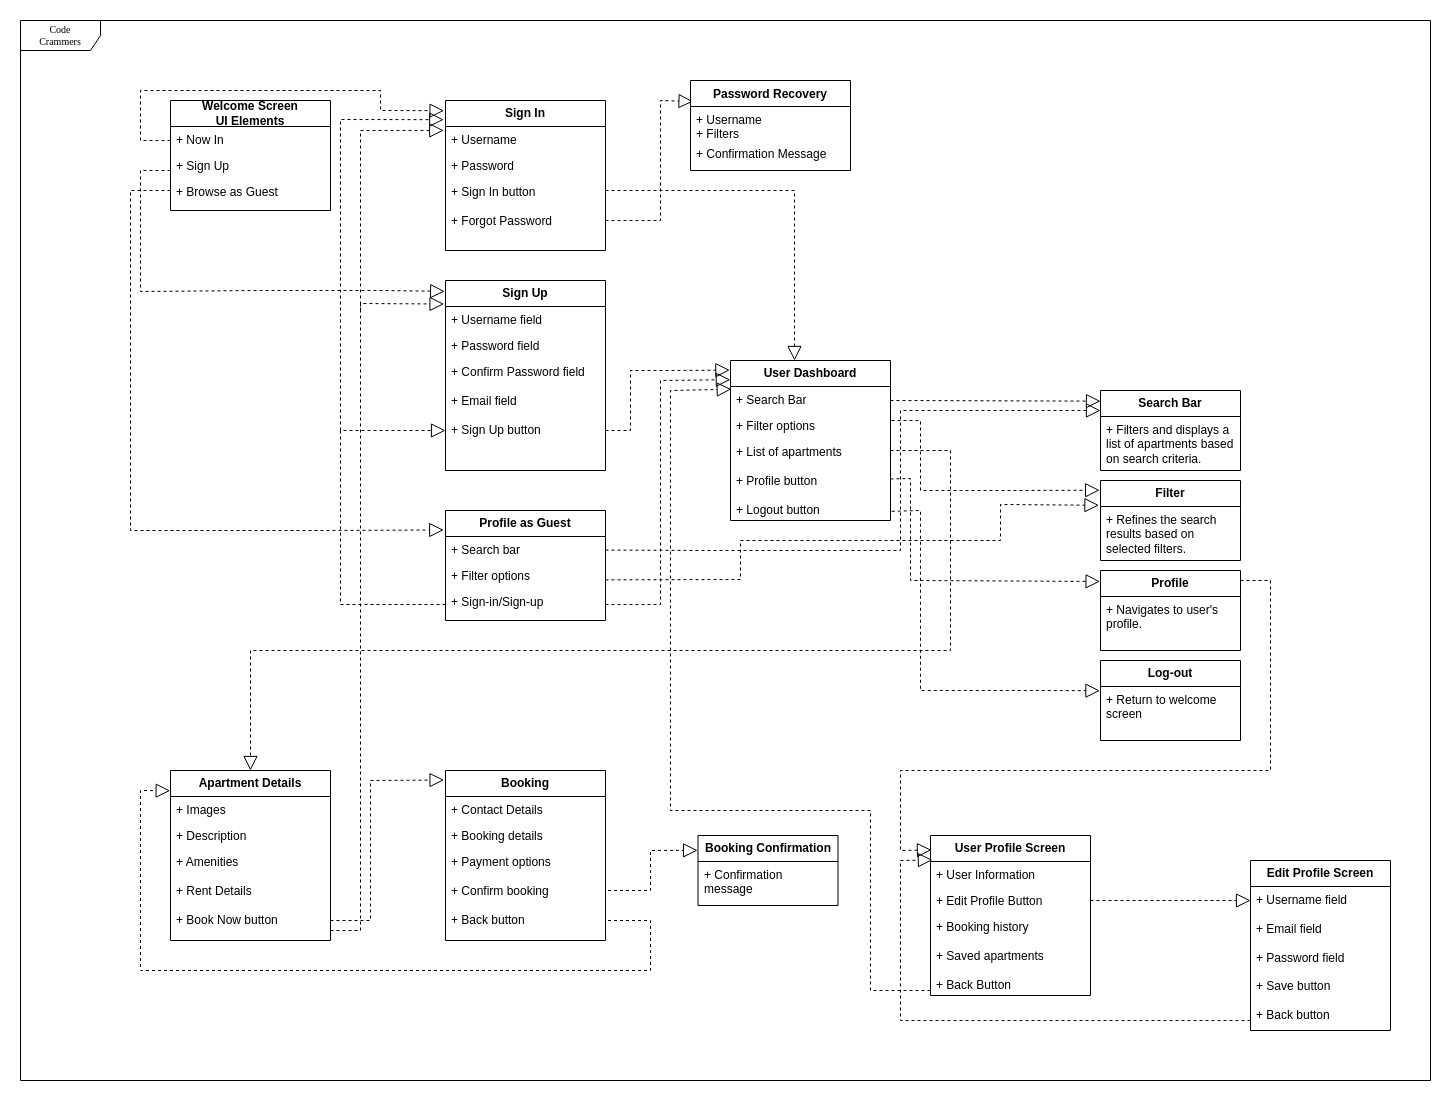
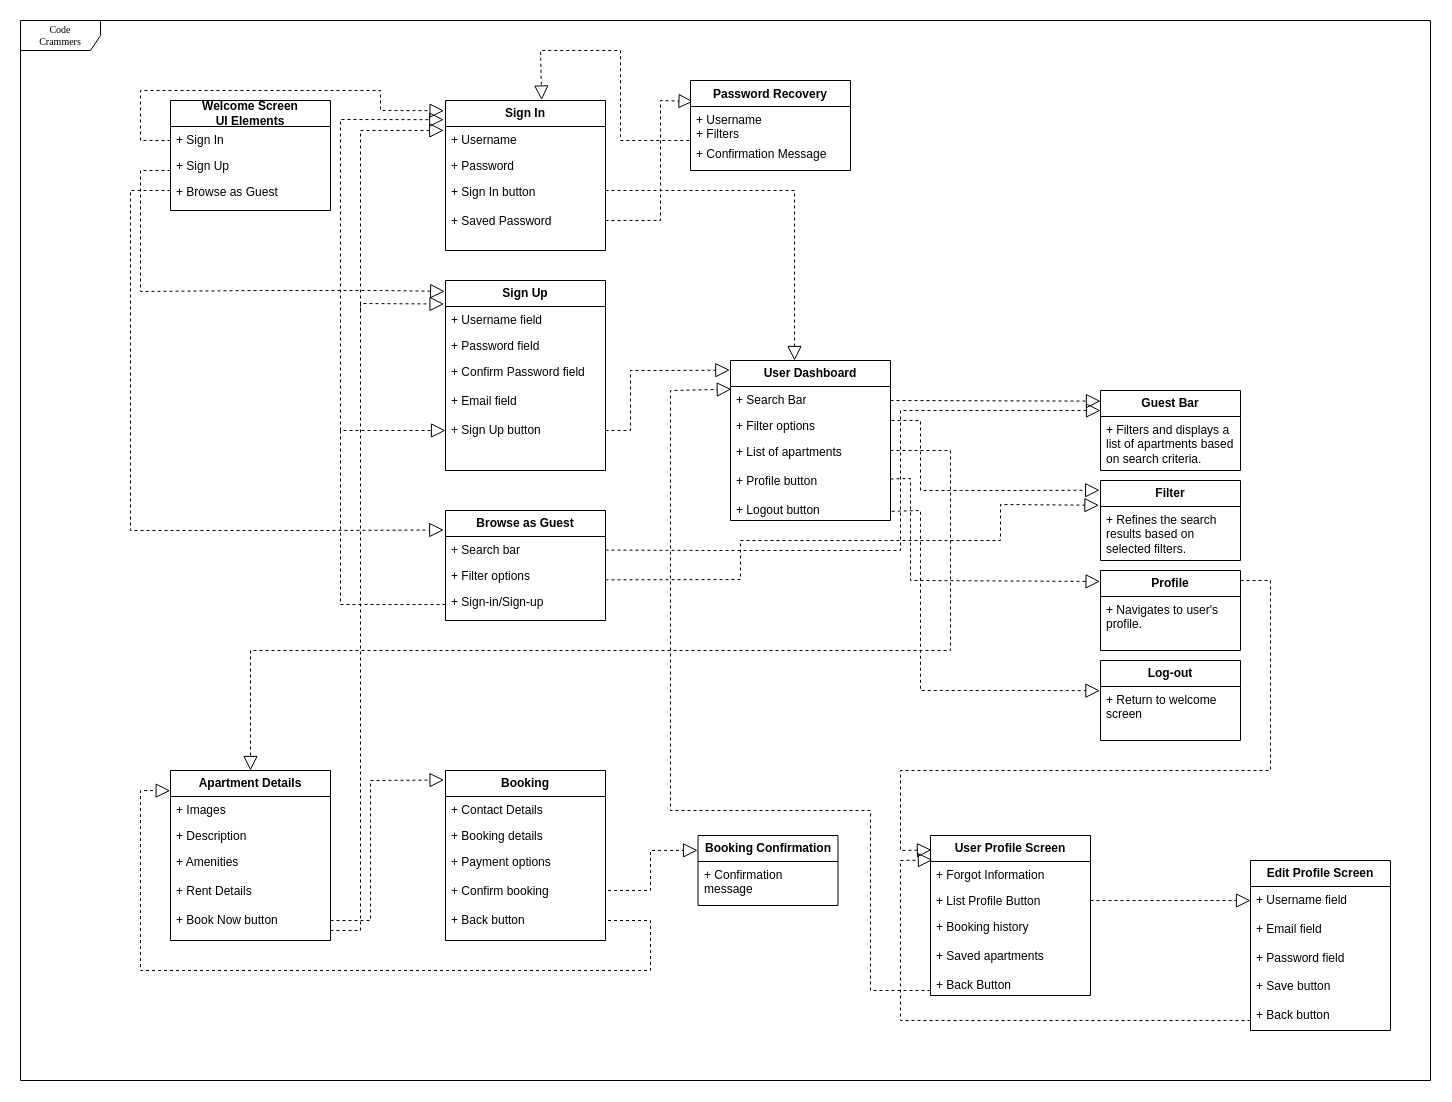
+ <mxCell id="30" value="" style="endArrow=block;dashed=1;endFill=0;endSize=12;html=1;rounded=0;entryX=0.601;entryY=-0.003;entryDx=0;entryDy=0;entryPerimeter=0;exitX=-0.008;exitY=1;exitDx=0;exitDy=0;exitPerimeter=0;labelBackgroundColor=none;fontColor=default;" edge="1" parent="1" source="32" target="3"><mxGeometry width="160" relative="1" as="geometry"><mxPoint x="690" y="90" as="sourcePoint" /><mxPoint x="590" y="60" as="targetPoint" /><Array as="points"><mxPoint x="670" y="140" /><mxPoint x="650" y="140" /><mxPoint x="620" y="140" /><mxPoint x="620" y="50" /><mxPoint x="590" y="50" /><mxPoint x="540" y="50" /></Array></mxGeometry></mxCell>
- <mxCell id="8" value="&lt;div style=&quot;text-align: justify;&quot;&gt;&lt;span style=&quot;background-color: initial;&quot;&gt;+ Now In&lt;/span&gt;&lt;/div&gt;" style="text;align=left;verticalAlign=top;spacingLeft=4;spacingRight=4;overflow=hidden;rotatable=0;points=[[0,0.5],[1,0.5]];portConstraint=eastwest;whiteSpace=wrap;html=1;labelBackgroundColor=none;" vertex="1" parent="7"><mxGeometry y="26" width="160" height="26" as="geometry" /></mxCell>
+ <mxCell id="8" value="&lt;div style=&quot;text-align: justify;&quot;&gt;&lt;span style=&quot;background-color: initial;&quot;&gt;+ Sign In&lt;/span&gt;&lt;/div&gt;" style="text;align=left;verticalAlign=top;spacingLeft=4;spacingRight=4;overflow=hidden;rotatable=0;points=[[0,0.5],[1,0.5]];portConstraint=eastwest;whiteSpace=wrap;html=1;labelBackgroundColor=none;" vertex="1" parent="7"><mxGeometry y="26" width="160" height="26" as="geometry" /></mxCell>
- <mxCell id="6" value="+ Sign In button&lt;div&gt;&lt;br&gt;&lt;div&gt;+ Forgot Password&lt;br&gt;&lt;div&gt;&lt;br&gt;&lt;/div&gt;&lt;/div&gt;&lt;/div&gt;" style="text;align=left;verticalAlign=top;spacingLeft=4;spacingRight=4;overflow=hidden;rotatable=0;points=[[0,0.5],[1,0.5]];portConstraint=eastwest;whiteSpace=wrap;html=1;labelBackgroundColor=none;" vertex="1" parent="3"><mxGeometry y="78" width="160" height="72" as="geometry" /></mxCell>
+ <mxCell id="6" value="+ Sign In button&lt;div&gt;&lt;br&gt;&lt;div&gt;+ Saved Password&lt;br&gt;&lt;div&gt;&lt;br&gt;&lt;/div&gt;&lt;/div&gt;&lt;/div&gt;" style="text;align=left;verticalAlign=top;spacingLeft=4;spacingRight=4;overflow=hidden;rotatable=0;points=[[0,0.5],[1,0.5]];portConstraint=eastwest;whiteSpace=wrap;html=1;labelBackgroundColor=none;" vertex="1" parent="3"><mxGeometry y="78" width="160" height="72" as="geometry" /></mxCell>
- <mxCell id="38" value="&lt;b&gt;Search Bar&lt;/b&gt;" style="swimlane;fontStyle=0;childLayout=stackLayout;horizontal=1;startSize=26;horizontalStack=0;resizeParent=1;resizeParentMax=0;resizeLast=0;collapsible=1;marginBottom=0;whiteSpace=wrap;html=1;labelBackgroundColor=none;" vertex="1" parent="1"><mxGeometry x="1100" y="390" width="140" height="80" as="geometry" /></mxCell>
+ <mxCell id="38" value="&lt;b&gt;Guest Bar&lt;/b&gt;" style="swimlane;fontStyle=0;childLayout=stackLayout;horizontal=1;startSize=26;horizontalStack=0;resizeParent=1;resizeParentMax=0;resizeLast=0;collapsible=1;marginBottom=0;whiteSpace=wrap;html=1;labelBackgroundColor=none;" vertex="1" parent="1"><mxGeometry x="1100" y="390" width="140" height="80" as="geometry" /></mxCell>
- <mxCell id="28" value="" style="endArrow=block;dashed=1;endFill=0;endSize=12;html=1;rounded=0;entryX=-0.001;entryY=0.12;entryDx=0;entryDy=0;entryPerimeter=0;exitX=1;exitY=0.5;exitDx=0;exitDy=0;labelBackgroundColor=none;fontColor=default;" edge="1" parent="1" source="25" target="11"><mxGeometry width="160" relative="1" as="geometry"><mxPoint x="620" y="640" as="sourcePoint" /><mxPoint x="795" y="520" as="targetPoint" /><Array as="points"><mxPoint x="660" y="604" /><mxPoint x="660" y="500" /><mxPoint x="660" y="470" /><mxPoint x="660" y="410" /><mxPoint x="660" y="380" /></Array></mxGeometry></mxCell>
- <mxCell id="22" value="&lt;b&gt;Profile as Guest&lt;/b&gt;" style="swimlane;fontStyle=0;childLayout=stackLayout;horizontal=1;startSize=26;horizontalStack=0;resizeParent=1;resizeParentMax=0;resizeLast=0;collapsible=1;marginBottom=0;whiteSpace=wrap;html=1;labelBackgroundColor=none;" vertex="1" parent="1"><mxGeometry x="445" y="510" width="160" height="110" as="geometry" /></mxCell>
+ <mxCell id="22" value="&lt;b&gt;Browse as Guest&lt;/b&gt;" style="swimlane;fontStyle=0;childLayout=stackLayout;horizontal=1;startSize=26;horizontalStack=0;resizeParent=1;resizeParentMax=0;resizeLast=0;collapsible=1;marginBottom=0;whiteSpace=wrap;html=1;labelBackgroundColor=none;" vertex="1" parent="1"><mxGeometry x="445" y="510" width="160" height="110" as="geometry" /></mxCell>
- <mxCell id="69" value="&lt;div style=&quot;text-align: justify;&quot;&gt;&lt;span style=&quot;background-color: initial;&quot;&gt;+ User Information&lt;/span&gt;&lt;/div&gt;" style="text;align=left;verticalAlign=top;spacingLeft=4;spacingRight=4;overflow=hidden;rotatable=0;points=[[0,0.5],[1,0.5]];portConstraint=eastwest;whiteSpace=wrap;html=1;labelBackgroundColor=none;" vertex="1" parent="68"><mxGeometry y="26" width="160" height="26" as="geometry" /></mxCell>
+ <mxCell id="69" value="&lt;div style=&quot;text-align: justify;&quot;&gt;&lt;span style=&quot;background-color: initial;&quot;&gt;+ Forgot Information&lt;/span&gt;&lt;/div&gt;" style="text;align=left;verticalAlign=top;spacingLeft=4;spacingRight=4;overflow=hidden;rotatable=0;points=[[0,0.5],[1,0.5]];portConstraint=eastwest;whiteSpace=wrap;html=1;labelBackgroundColor=none;" vertex="1" parent="68"><mxGeometry y="26" width="160" height="26" as="geometry" /></mxCell>
- <mxCell id="70" value="+ Edit Profile Button" style="text;align=left;verticalAlign=top;spacingLeft=4;spacingRight=4;overflow=hidden;rotatable=0;points=[[0,0.5],[1,0.5]];portConstraint=eastwest;whiteSpace=wrap;html=1;labelBackgroundColor=none;" vertex="1" parent="68"><mxGeometry y="52" width="160" height="26" as="geometry" /></mxCell>
+ <mxCell id="70" value="+ List Profile Button" style="text;align=left;verticalAlign=top;spacingLeft=4;spacingRight=4;overflow=hidden;rotatable=0;points=[[0,0.5],[1,0.5]];portConstraint=eastwest;whiteSpace=wrap;html=1;labelBackgroundColor=none;" vertex="1" parent="68"><mxGeometry y="52" width="160" height="26" as="geometry" /></mxCell>
